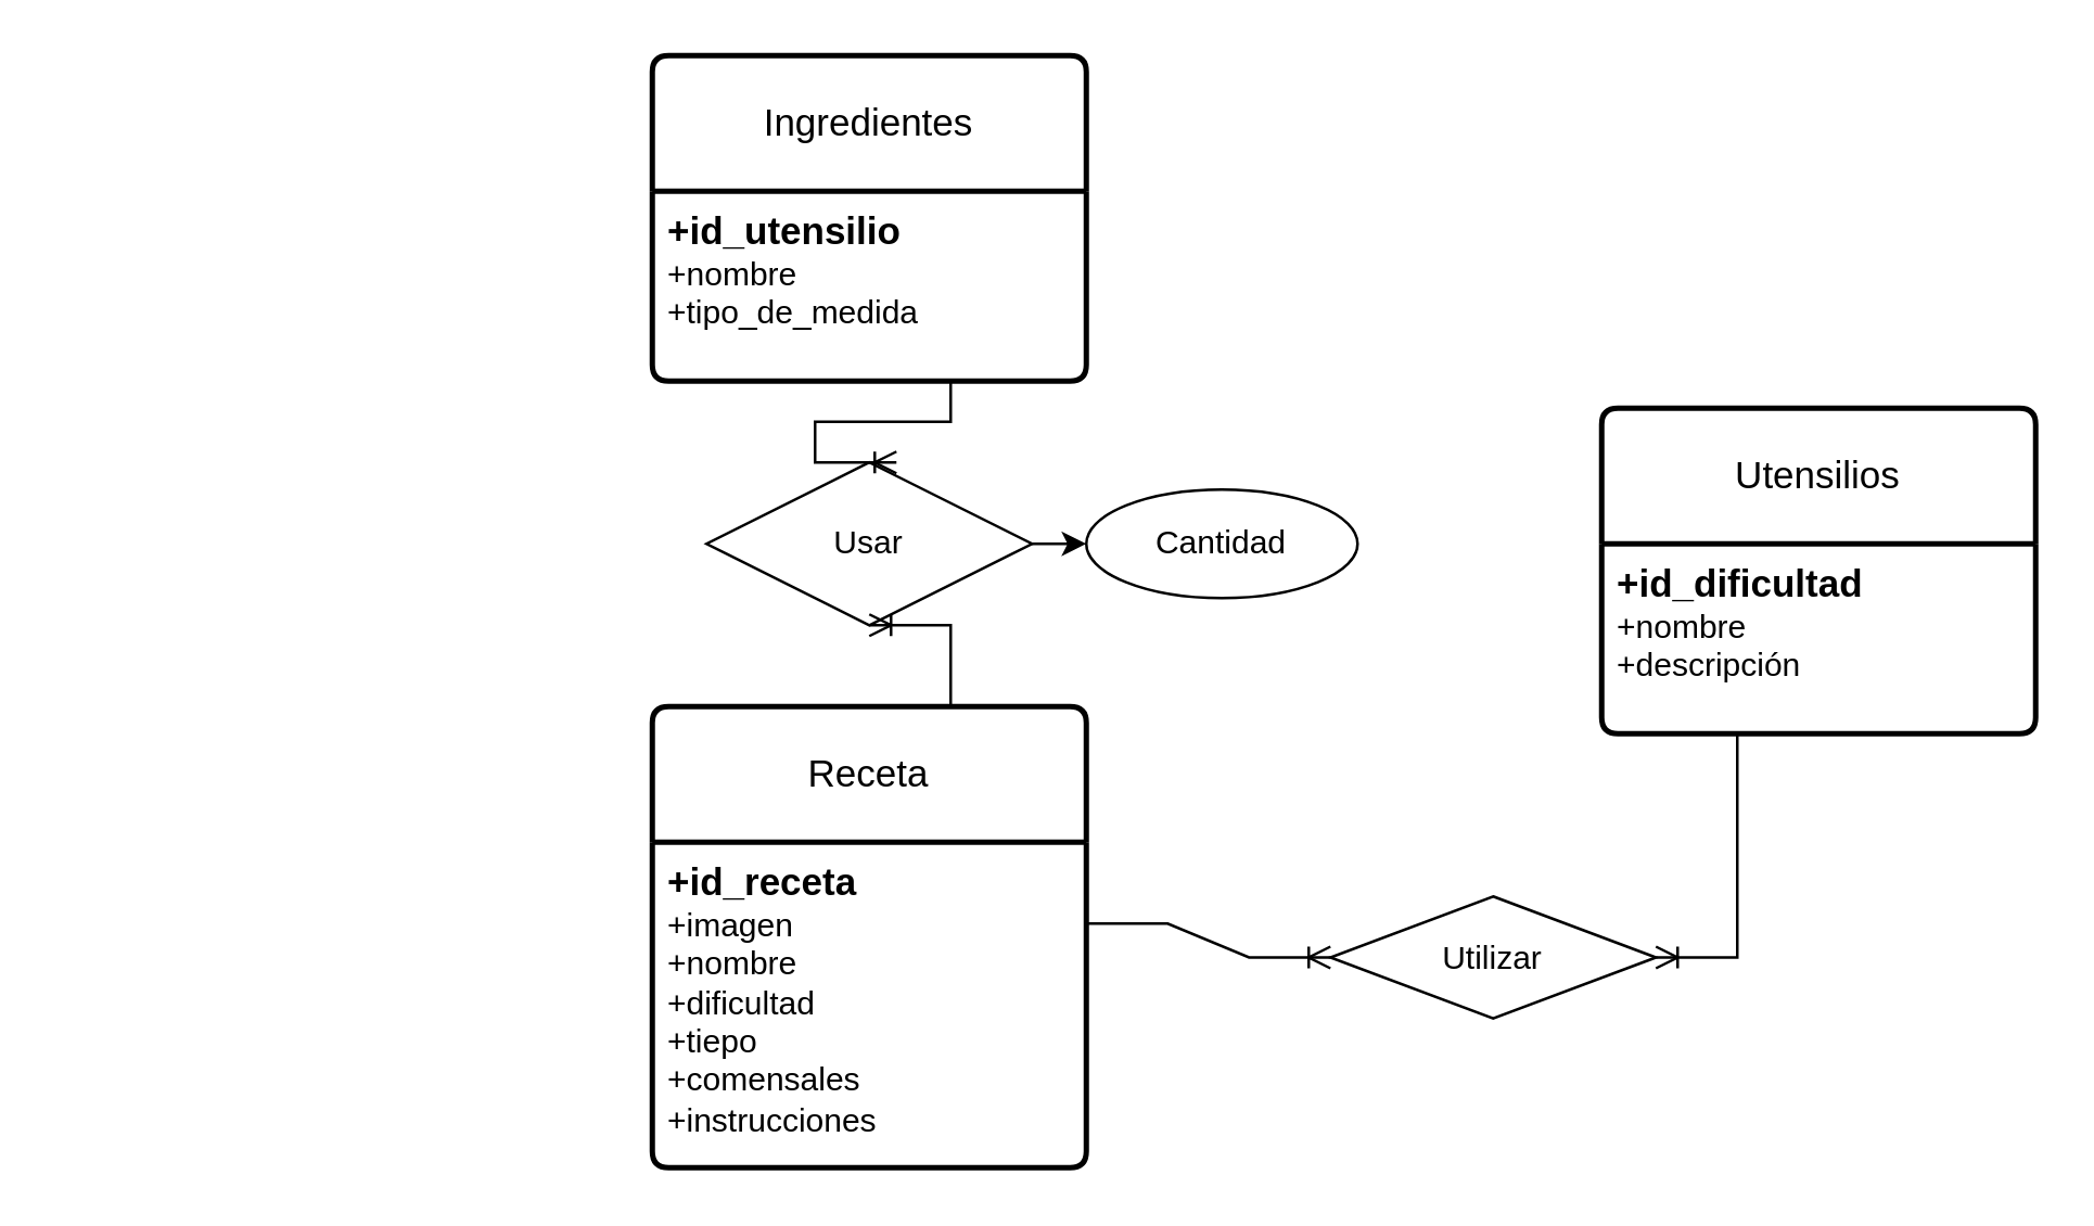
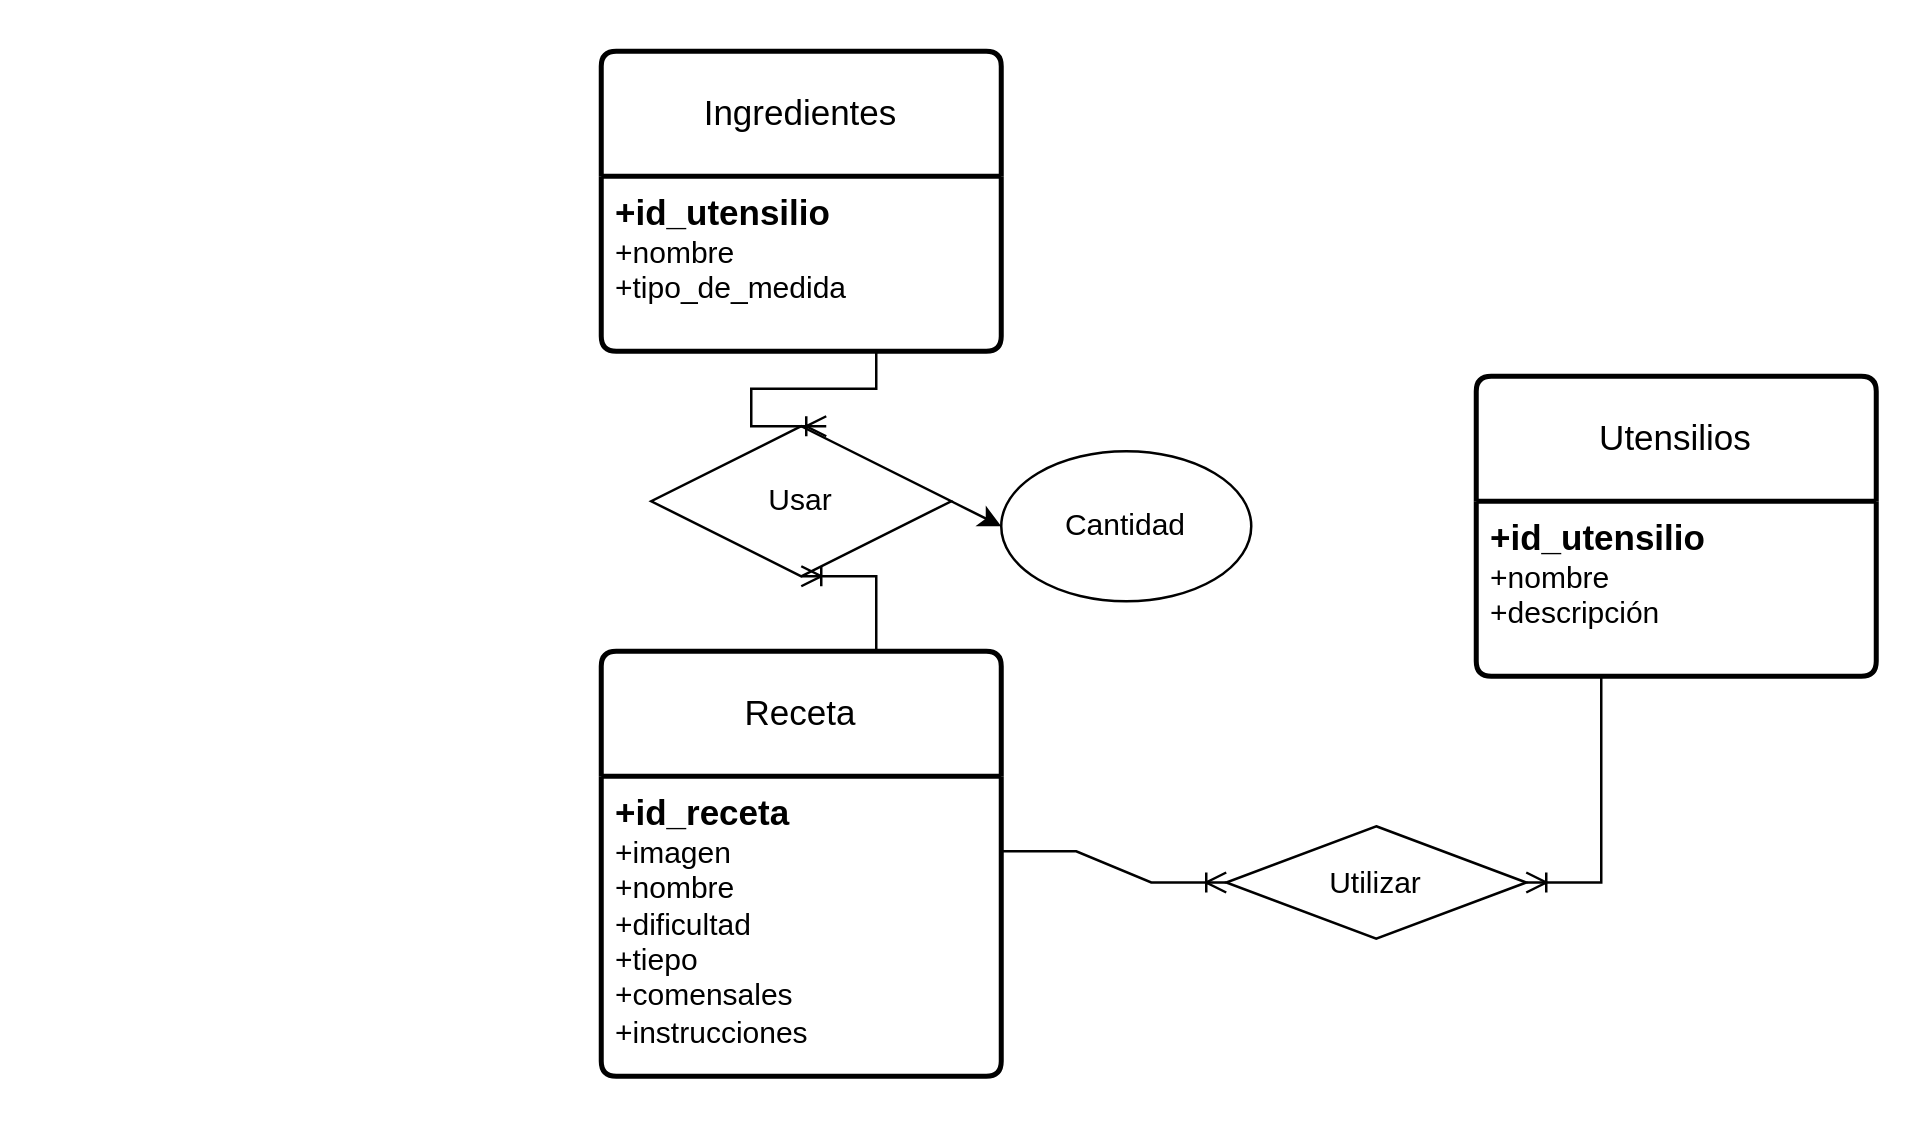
- <mxCell id="7" value="Cantidad" style="ellipse;whiteSpace=wrap;html=1;align=center;" vertex="1" parent="1"><mxGeometry x="400" y="180" width="100" height="40" as="geometry" /></mxCell>
+ <mxCell id="7" value="Cantidad" style="ellipse;whiteSpace=wrap;html=1;align=center;" vertex="1" parent="1"><mxGeometry x="400" y="180" width="100" height="60" as="geometry" /></mxCell>
- <mxCell id="12" value="&lt;font style=&quot;font-size: 14px;&quot;&gt;&lt;b&gt;+id_dificultad&lt;/b&gt;&lt;/font&gt;&lt;br&gt;+nombre&lt;br&gt;+descripción" style="align=left;strokeColor=none;fillColor=none;spacingLeft=4;fontSize=12;verticalAlign=top;resizable=0;rotatable=0;part=1;html=1;" vertex="1" parent="11"><mxGeometry y="50" width="160" height="70" as="geometry" /></mxCell>
+ <mxCell id="12" value="&lt;font style=&quot;font-size: 14px;&quot;&gt;&lt;b&gt;+id_utensilio&lt;/b&gt;&lt;/font&gt;&lt;br&gt;+nombre&lt;br&gt;+descripción" style="align=left;strokeColor=none;fillColor=none;spacingLeft=4;fontSize=12;verticalAlign=top;resizable=0;rotatable=0;part=1;html=1;" vertex="1" parent="11"><mxGeometry y="50" width="160" height="70" as="geometry" /></mxCell>
